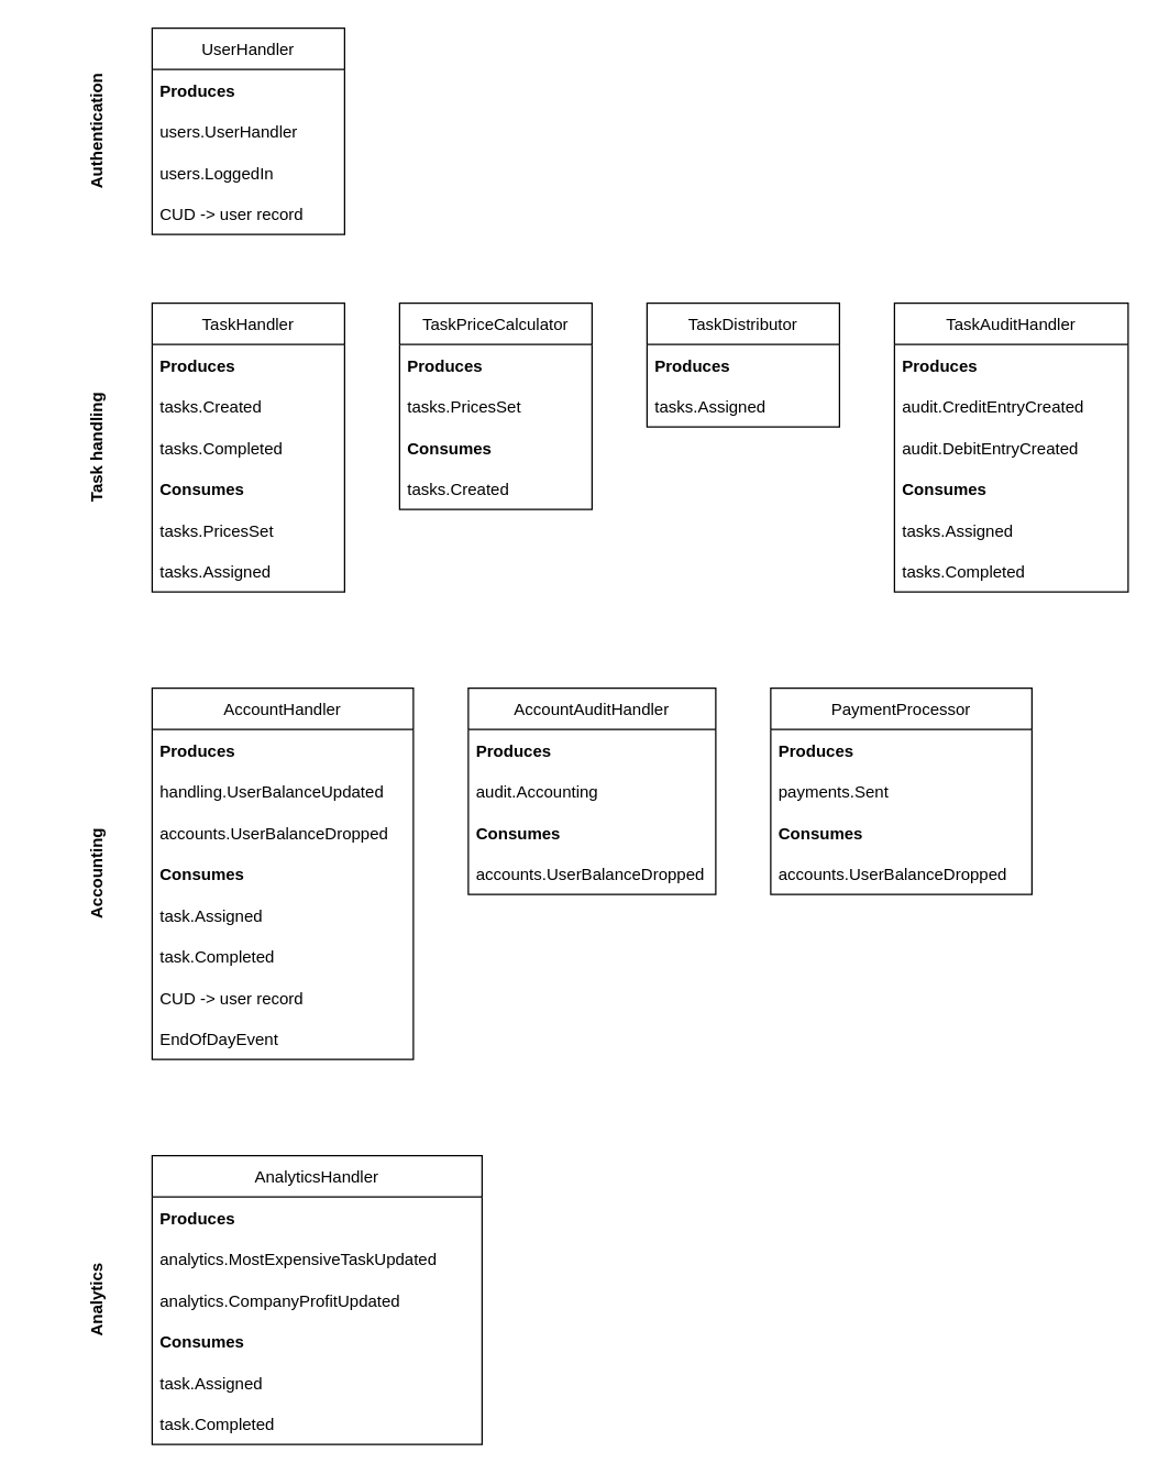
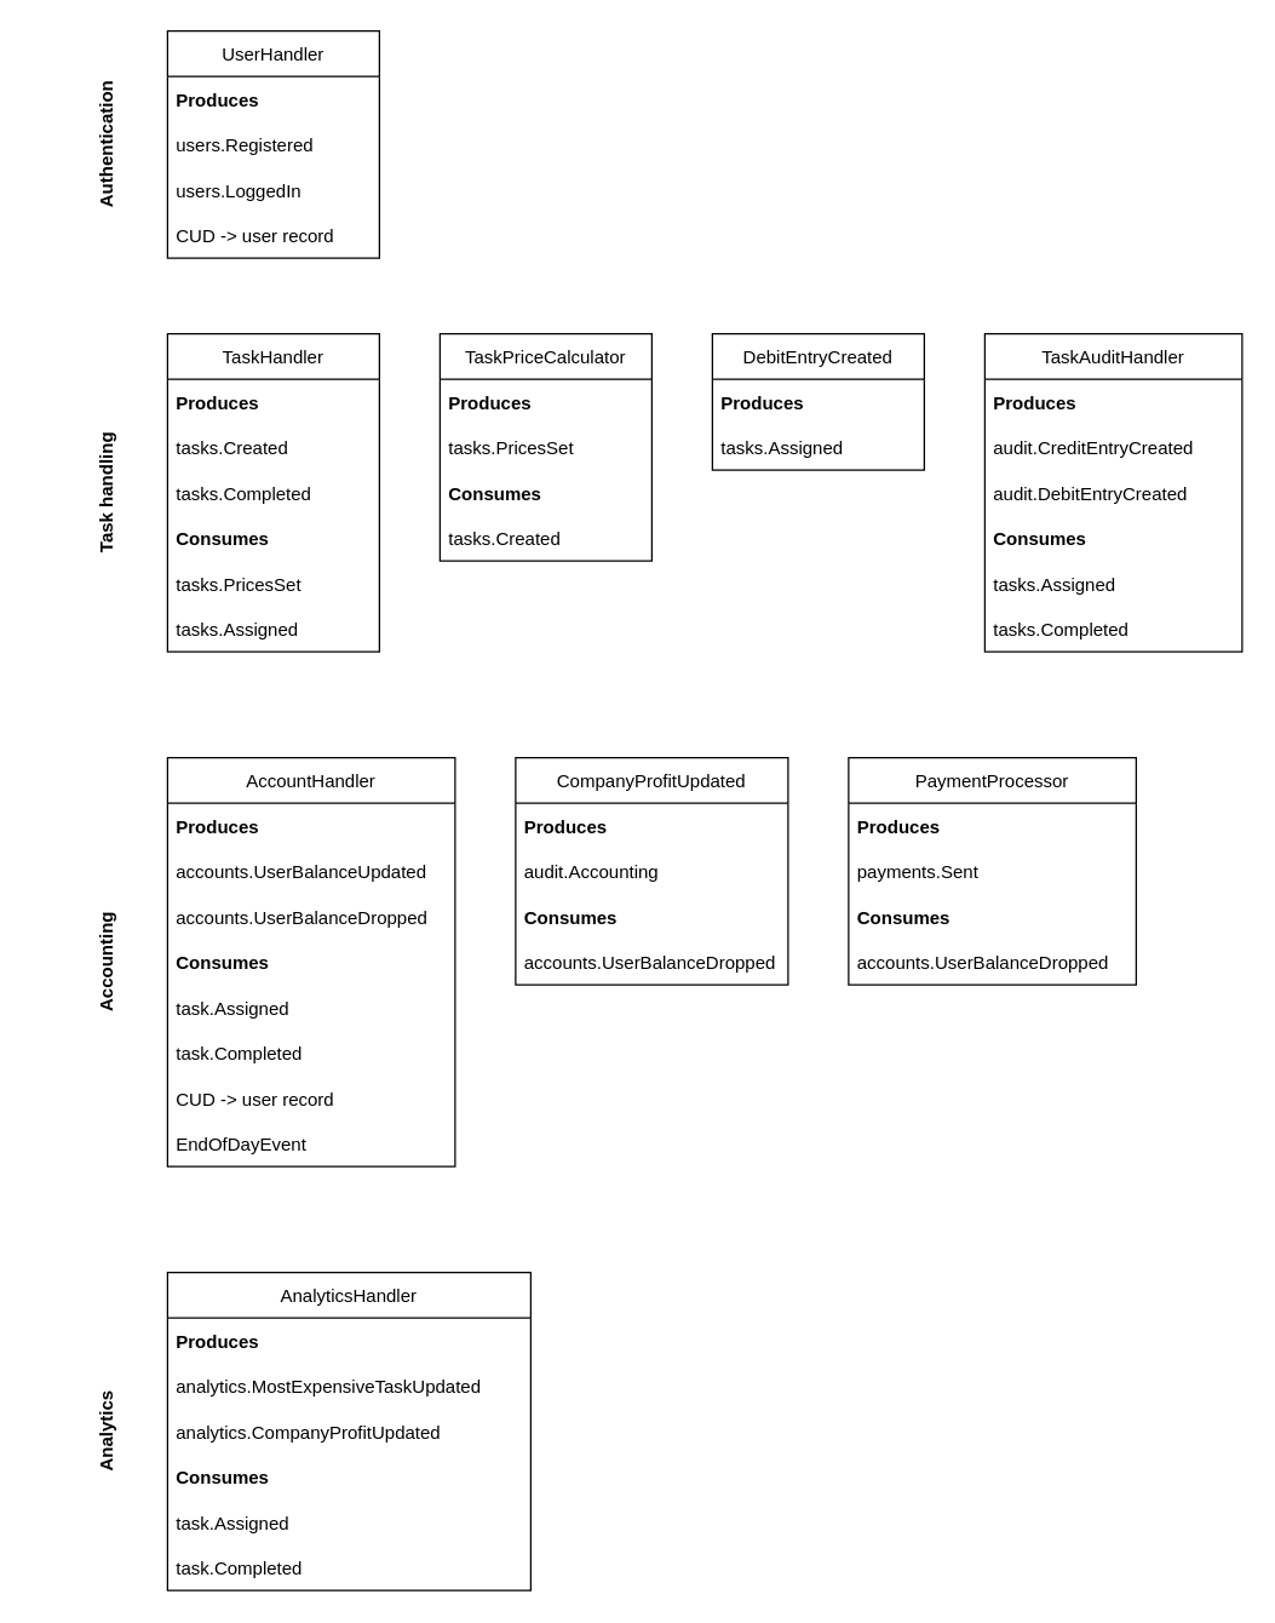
- <mxCell id="4" value="users.UserHandler" style="text;strokeColor=none;fillColor=none;align=left;verticalAlign=middle;spacingLeft=4;spacingRight=4;overflow=hidden;points=[[0,0.5],[1,0.5]];portConstraint=eastwest;rotatable=0;" vertex="1" parent="2"><mxGeometry y="60" width="140" height="30" as="geometry" /></mxCell>
+ <mxCell id="4" value="users.Registered" style="text;strokeColor=none;fillColor=none;align=left;verticalAlign=middle;spacingLeft=4;spacingRight=4;overflow=hidden;points=[[0,0.5],[1,0.5]];portConstraint=eastwest;rotatable=0;" vertex="1" parent="2"><mxGeometry y="60" width="140" height="30" as="geometry" /></mxCell>
- <mxCell id="19" value="TaskDistributor" style="swimlane;fontStyle=0;childLayout=stackLayout;horizontal=1;startSize=30;horizontalStack=0;resizeParent=1;resizeParentMax=0;resizeLast=0;collapsible=1;marginBottom=0;" vertex="1" parent="1"><mxGeometry x="470" y="220" width="140" height="90" as="geometry" /></mxCell>
+ <mxCell id="19" value="DebitEntryCreated" style="swimlane;fontStyle=0;childLayout=stackLayout;horizontal=1;startSize=30;horizontalStack=0;resizeParent=1;resizeParentMax=0;resizeLast=0;collapsible=1;marginBottom=0;" vertex="1" parent="1"><mxGeometry x="470" y="220" width="140" height="90" as="geometry" /></mxCell>
- <mxCell id="38" value="AccountAuditHandler" style="swimlane;fontStyle=0;childLayout=stackLayout;horizontal=1;startSize=30;horizontalStack=0;resizeParent=1;resizeParentMax=0;resizeLast=0;collapsible=1;marginBottom=0;" vertex="1" parent="1"><mxGeometry x="340" y="500" width="180" height="150" as="geometry" /></mxCell>
+ <mxCell id="38" value="CompanyProfitUpdated" style="swimlane;fontStyle=0;childLayout=stackLayout;horizontal=1;startSize=30;horizontalStack=0;resizeParent=1;resizeParentMax=0;resizeLast=0;collapsible=1;marginBottom=0;" vertex="1" parent="1"><mxGeometry x="340" y="500" width="180" height="150" as="geometry" /></mxCell>
- <mxCell id="31" value="handling.UserBalanceUpdated" style="text;strokeColor=none;fillColor=none;align=left;verticalAlign=middle;spacingLeft=4;spacingRight=4;overflow=hidden;points=[[0,0.5],[1,0.5]];portConstraint=eastwest;rotatable=0;" vertex="1" parent="29"><mxGeometry y="60" width="190" height="30" as="geometry" /></mxCell>
+ <mxCell id="31" value="accounts.UserBalanceUpdated" style="text;strokeColor=none;fillColor=none;align=left;verticalAlign=middle;spacingLeft=4;spacingRight=4;overflow=hidden;points=[[0,0.5],[1,0.5]];portConstraint=eastwest;rotatable=0;" vertex="1" parent="29"><mxGeometry y="60" width="190" height="30" as="geometry" /></mxCell>
